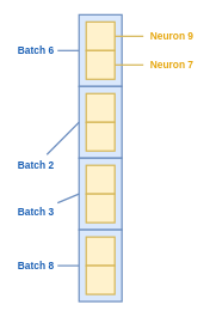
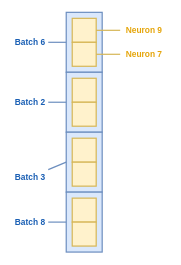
- <mxCell id="19" value="&lt;div&gt;&lt;font color=&quot;#1a5fb4&quot;&gt;&lt;b&gt;&lt;font style=&quot;font-size: 14px;&quot;&gt;Batch 2&lt;/font&gt;&lt;/b&gt;&lt;/font&gt;&lt;/div&gt;" style="text;html=1;align=center;verticalAlign=middle;whiteSpace=wrap;rounded=0;" parent="1" vertex="1"><mxGeometry x="20" y="215" width="60" height="30" as="geometry" /></mxCell>
+ <mxCell id="19" value="&lt;div&gt;&lt;font color=&quot;#1a5fb4&quot;&gt;&lt;b&gt;&lt;font style=&quot;font-size: 14px;&quot;&gt;Batch 2&lt;/font&gt;&lt;/b&gt;&lt;/font&gt;&lt;/div&gt;" style="text;html=1;align=center;verticalAlign=middle;whiteSpace=wrap;rounded=0;" parent="1" vertex="1"><mxGeometry x="20" y="155" width="60" height="30" as="geometry" /></mxCell>
